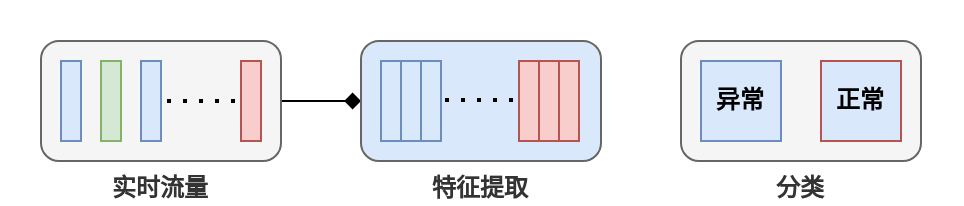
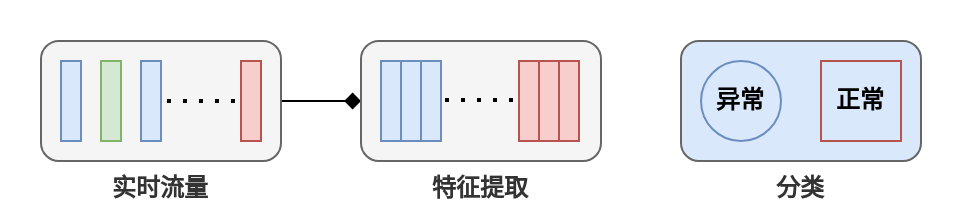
- <mxCell id="4" value="特征提取" style="rounded=1;whiteSpace=wrap;html=1;verticalAlign=top;labelPosition=center;verticalLabelPosition=bottom;align=center;fillColor=#dae8fc;fontColor=#333333;strokeColor=#666666;fontStyle=1;" vertex="1" parent="1"><mxGeometry x="180" y="20" width="120" height="60" as="geometry" /></mxCell>
+ <mxCell id="4" value="特征提取" style="rounded=1;whiteSpace=wrap;html=1;verticalAlign=top;labelPosition=center;verticalLabelPosition=bottom;align=center;fillColor=#f5f5f5;fontColor=#333333;strokeColor=#666666;fontStyle=1" vertex="1" parent="1"><mxGeometry x="180" y="20" width="120" height="60" as="geometry" /></mxCell>
- <mxCell id="18" value="异常" style="rounded=0;whiteSpace=wrap;html=1;fillColor=#dae8fc;strokeColor=#6c8ebf;fontStyle=1" vertex="1" parent="1"><mxGeometry x="350" y="30" width="40" height="40" as="geometry" /></mxCell>
+ <mxCell id="18" value="异常" style="ellipse;whiteSpace=wrap;html=1;fillColor=#dae8fc;strokeColor=#6c8ebf;fontStyle=1;" vertex="1" parent="1"><mxGeometry x="350" y="30" width="40" height="40" as="geometry" /></mxCell>
- <mxCell id="5" value="分类" style="rounded=1;whiteSpace=wrap;html=1;verticalAlign=top;labelPosition=center;verticalLabelPosition=bottom;align=center;fillColor=#f5f5f5;fontColor=#333333;strokeColor=#666666;fontStyle=1" vertex="1" parent="1"><mxGeometry x="340" y="20" width="120" height="60" as="geometry" /></mxCell>
+ <mxCell id="5" value="分类" style="rounded=1;whiteSpace=wrap;html=1;verticalAlign=top;labelPosition=center;verticalLabelPosition=bottom;align=center;fillColor=#dae8fc;fontColor=#333333;strokeColor=#666666;fontStyle=1;" vertex="1" parent="1"><mxGeometry x="340" y="20" width="120" height="60" as="geometry" /></mxCell>
